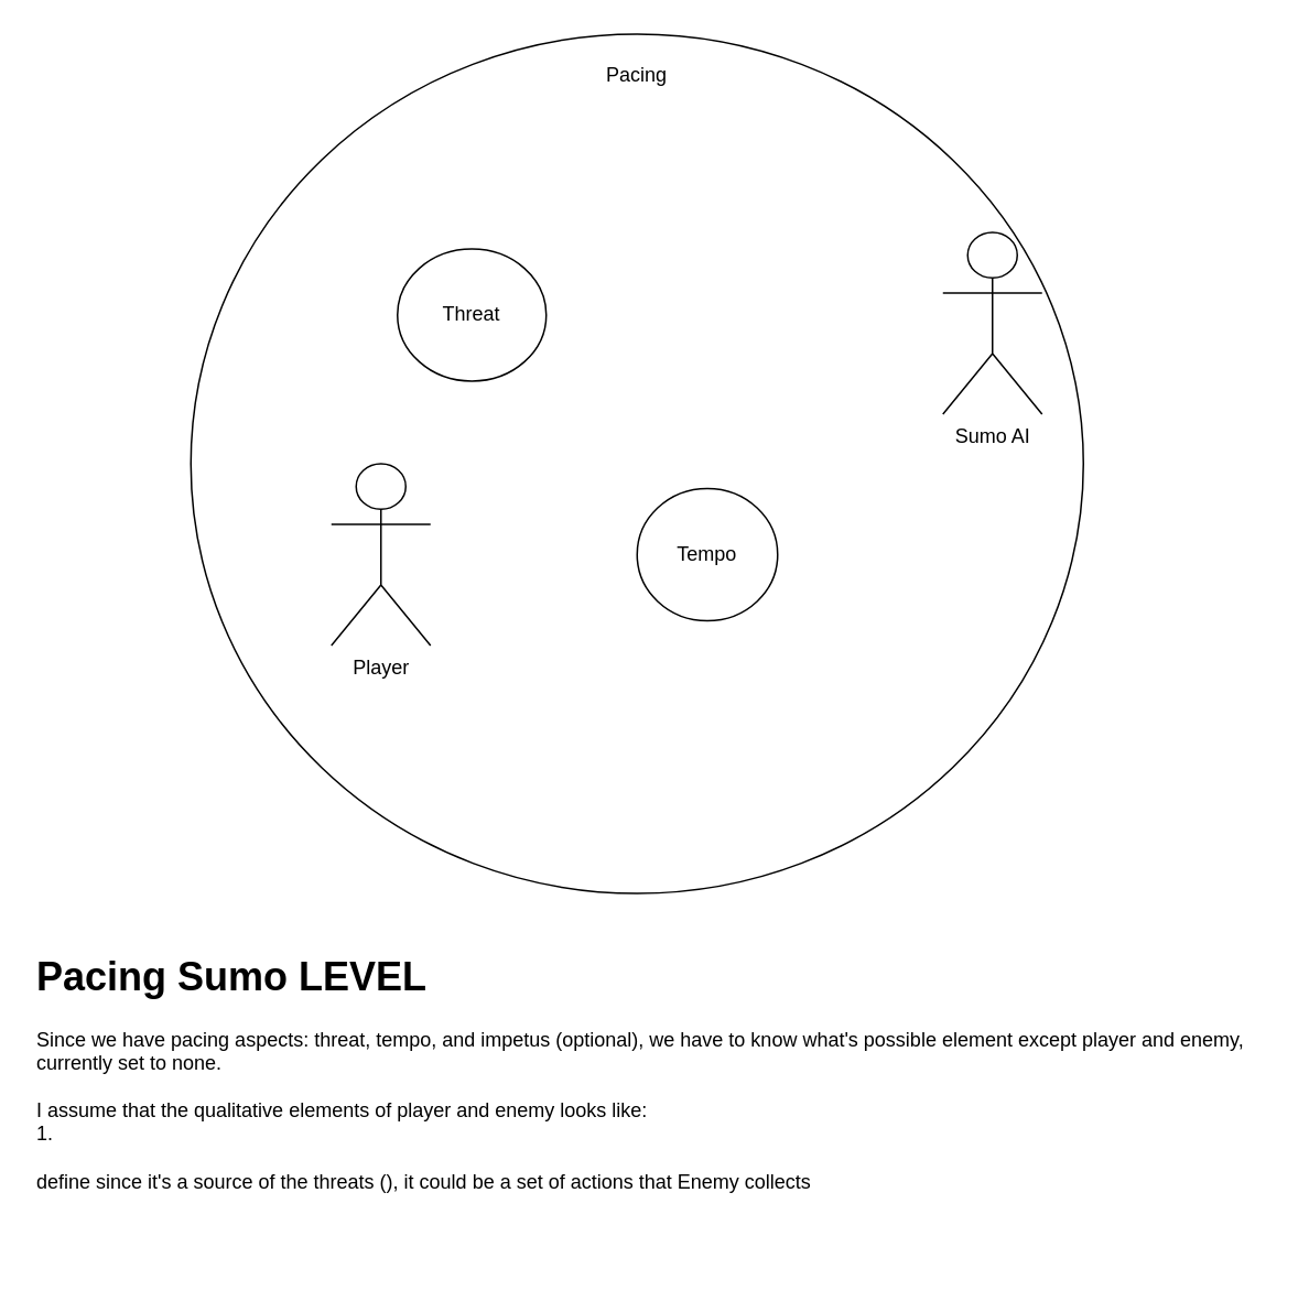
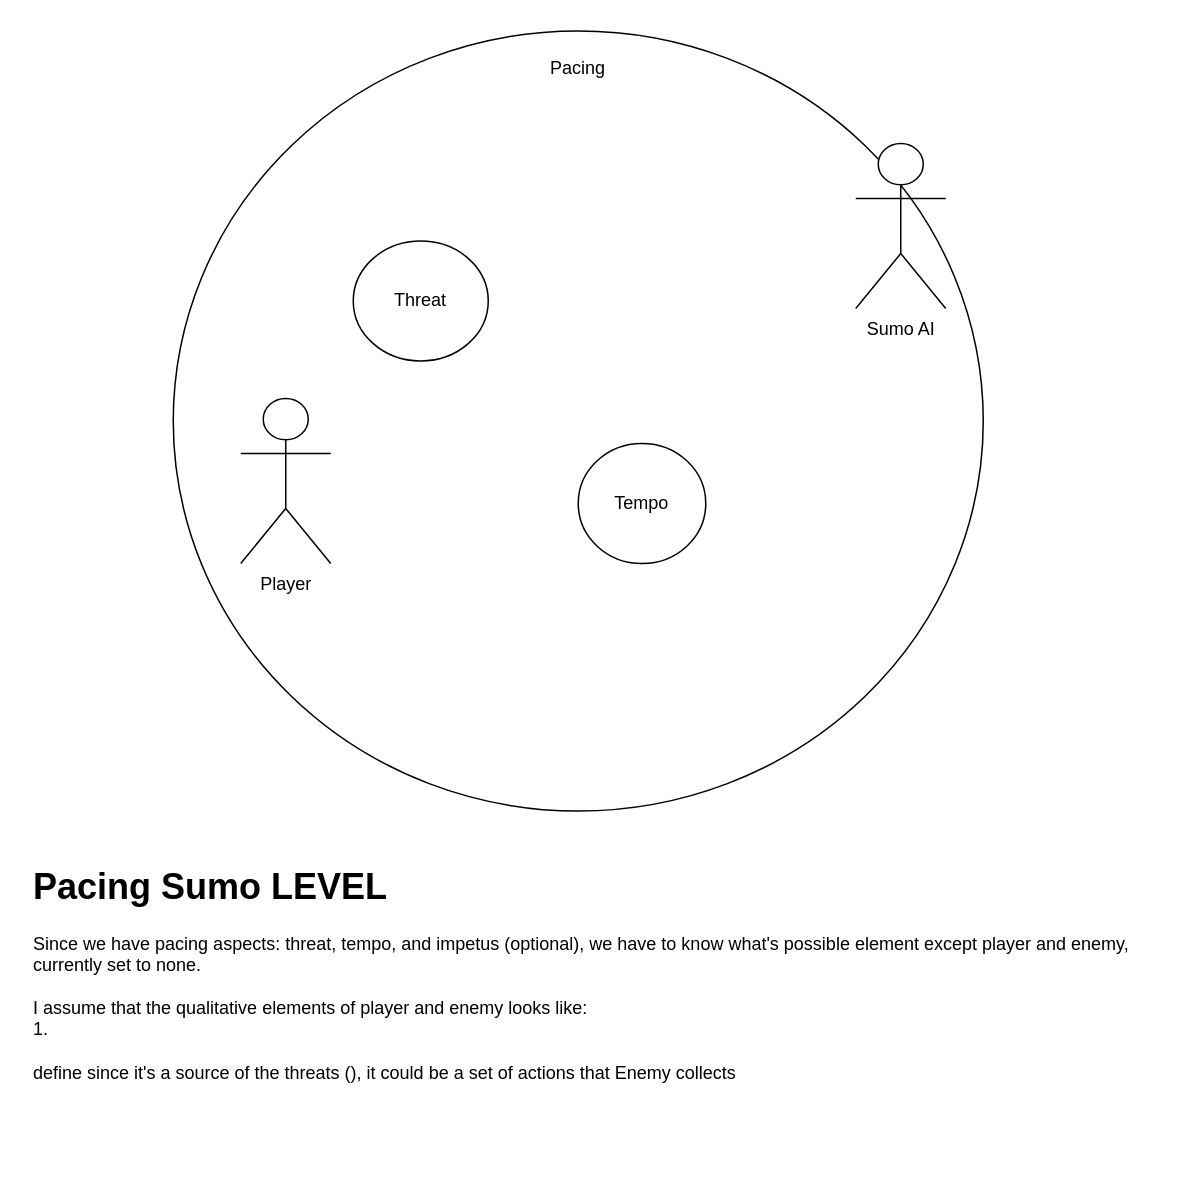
- <mxCell id="6" value="Threat" style="ellipse;whiteSpace=wrap;html=1;" vertex="1" parent="1"><mxGeometry x="240" y="150" width="90" height="80" as="geometry" /></mxCell>
+ <mxCell id="6" value="Threat" style="ellipse;whiteSpace=wrap;html=1;" vertex="1" parent="1"><mxGeometry x="235" y="160" width="90" height="80" as="geometry" /></mxCell>
- <mxCell id="4" value="&lt;div&gt;Sumo AI&lt;/div&gt;" style="shape=umlActor;verticalLabelPosition=bottom;verticalAlign=top;html=1;outlineConnect=0;" vertex="1" parent="1"><mxGeometry x="570" y="140" width="60" height="110" as="geometry" /></mxCell>
+ <mxCell id="4" value="&lt;div&gt;Sumo AI&lt;/div&gt;" style="shape=umlActor;verticalLabelPosition=bottom;verticalAlign=top;html=1;outlineConnect=0;" vertex="1" parent="1"><mxGeometry x="570" y="95" width="60" height="110" as="geometry" /></mxCell>
- <mxCell id="3" value="Player&lt;div&gt;&lt;br&gt;&lt;/div&gt;" style="shape=umlActor;verticalLabelPosition=bottom;verticalAlign=top;html=1;outlineConnect=0;" vertex="1" parent="1"><mxGeometry x="200" y="280" width="60" height="110" as="geometry" /></mxCell>
+ <mxCell id="3" value="Player&lt;div&gt;&lt;br&gt;&lt;/div&gt;" style="shape=umlActor;verticalLabelPosition=bottom;verticalAlign=top;html=1;outlineConnect=0;" vertex="1" parent="1"><mxGeometry x="160" y="265" width="60" height="110" as="geometry" /></mxCell>
